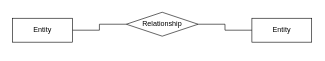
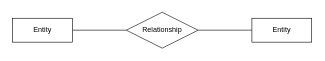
- <mxCell id="5" value="Relationship" style="shape=rhombus;perimeter=rhombusPerimeter;whiteSpace=wrap;html=1;align=center;" vertex="1" parent="1"><mxGeometry x="210" y="20" width="120" height="40" as="geometry" /></mxCell>
+ <mxCell id="5" value="Relationship" style="shape=rhombus;perimeter=rhombusPerimeter;whiteSpace=wrap;html=1;align=center;" vertex="1" parent="1"><mxGeometry x="210" y="20" width="120" height="60" as="geometry" /></mxCell>
